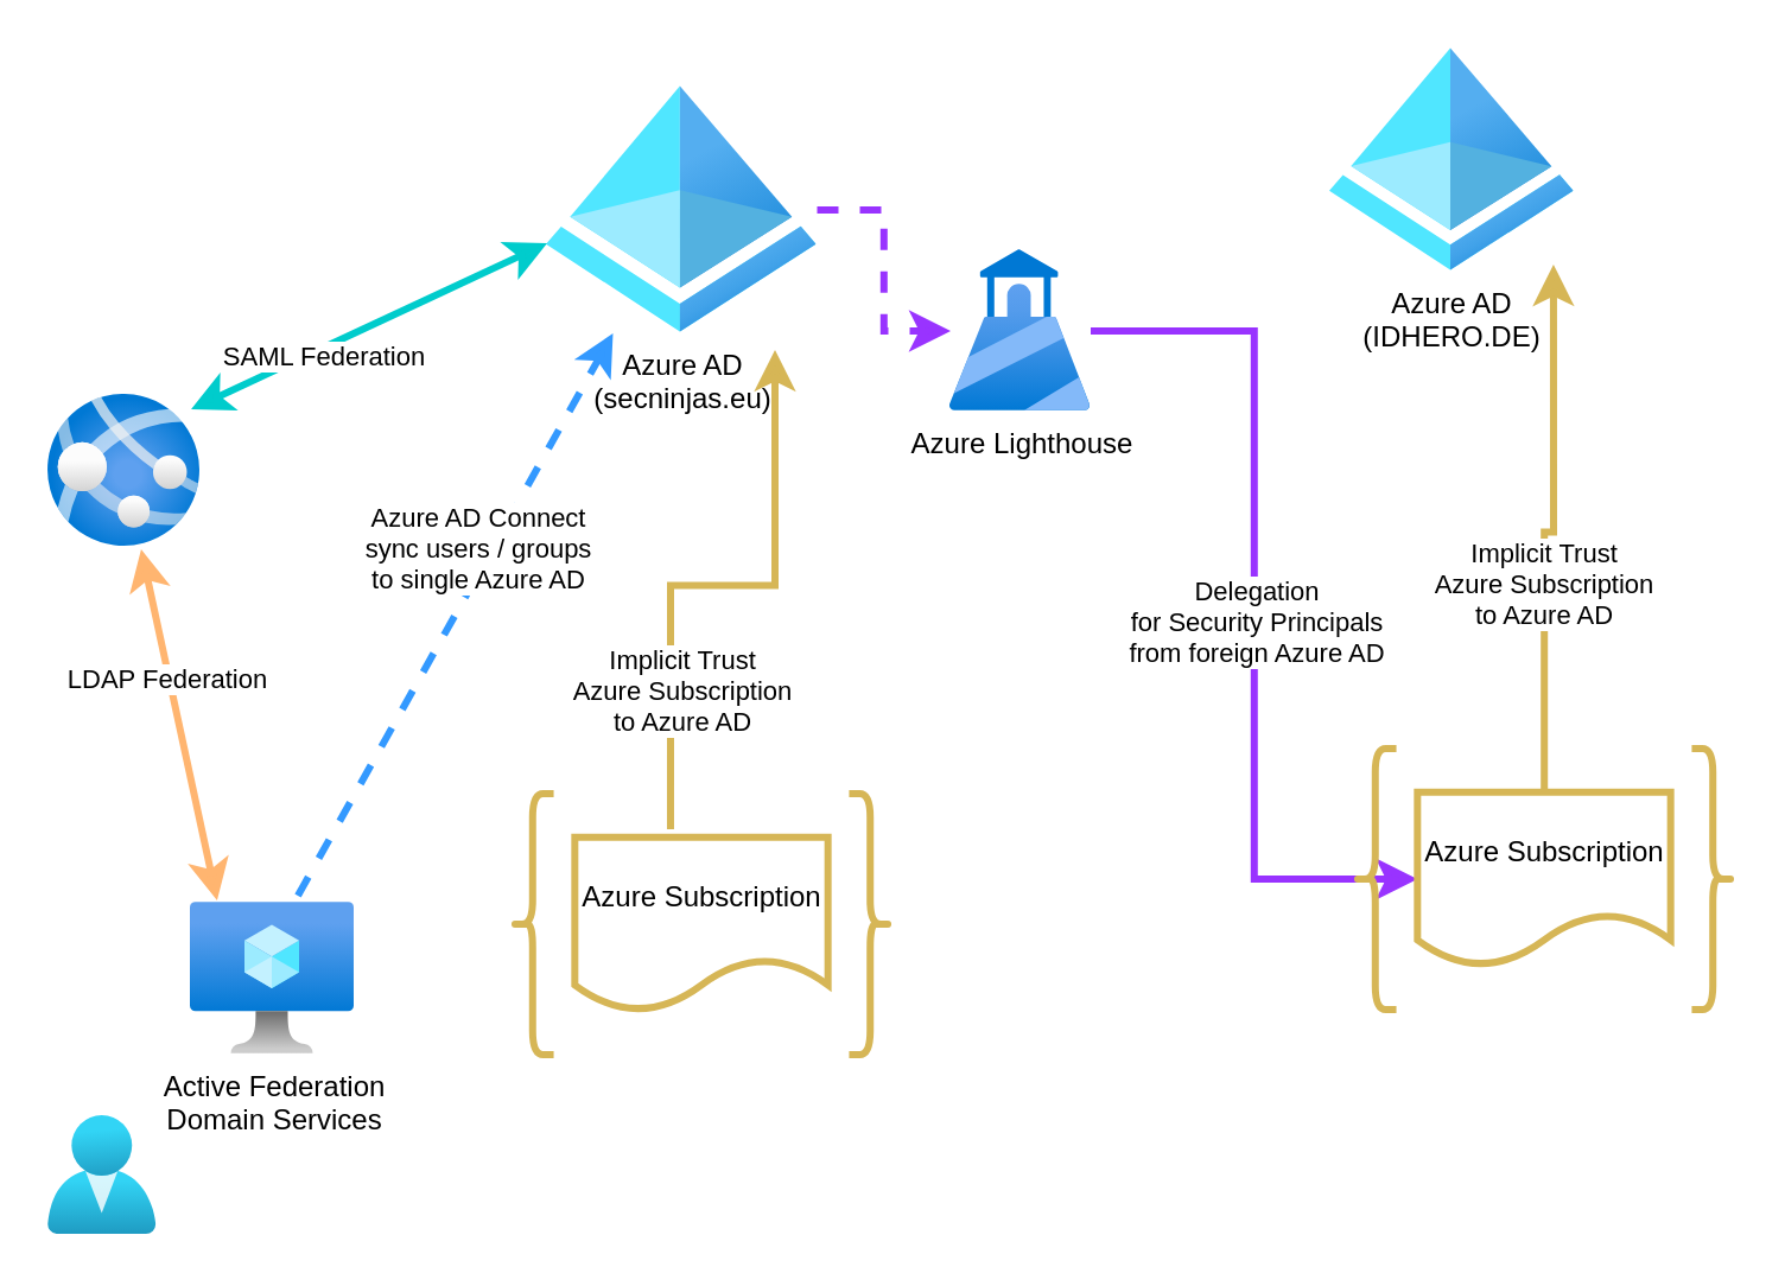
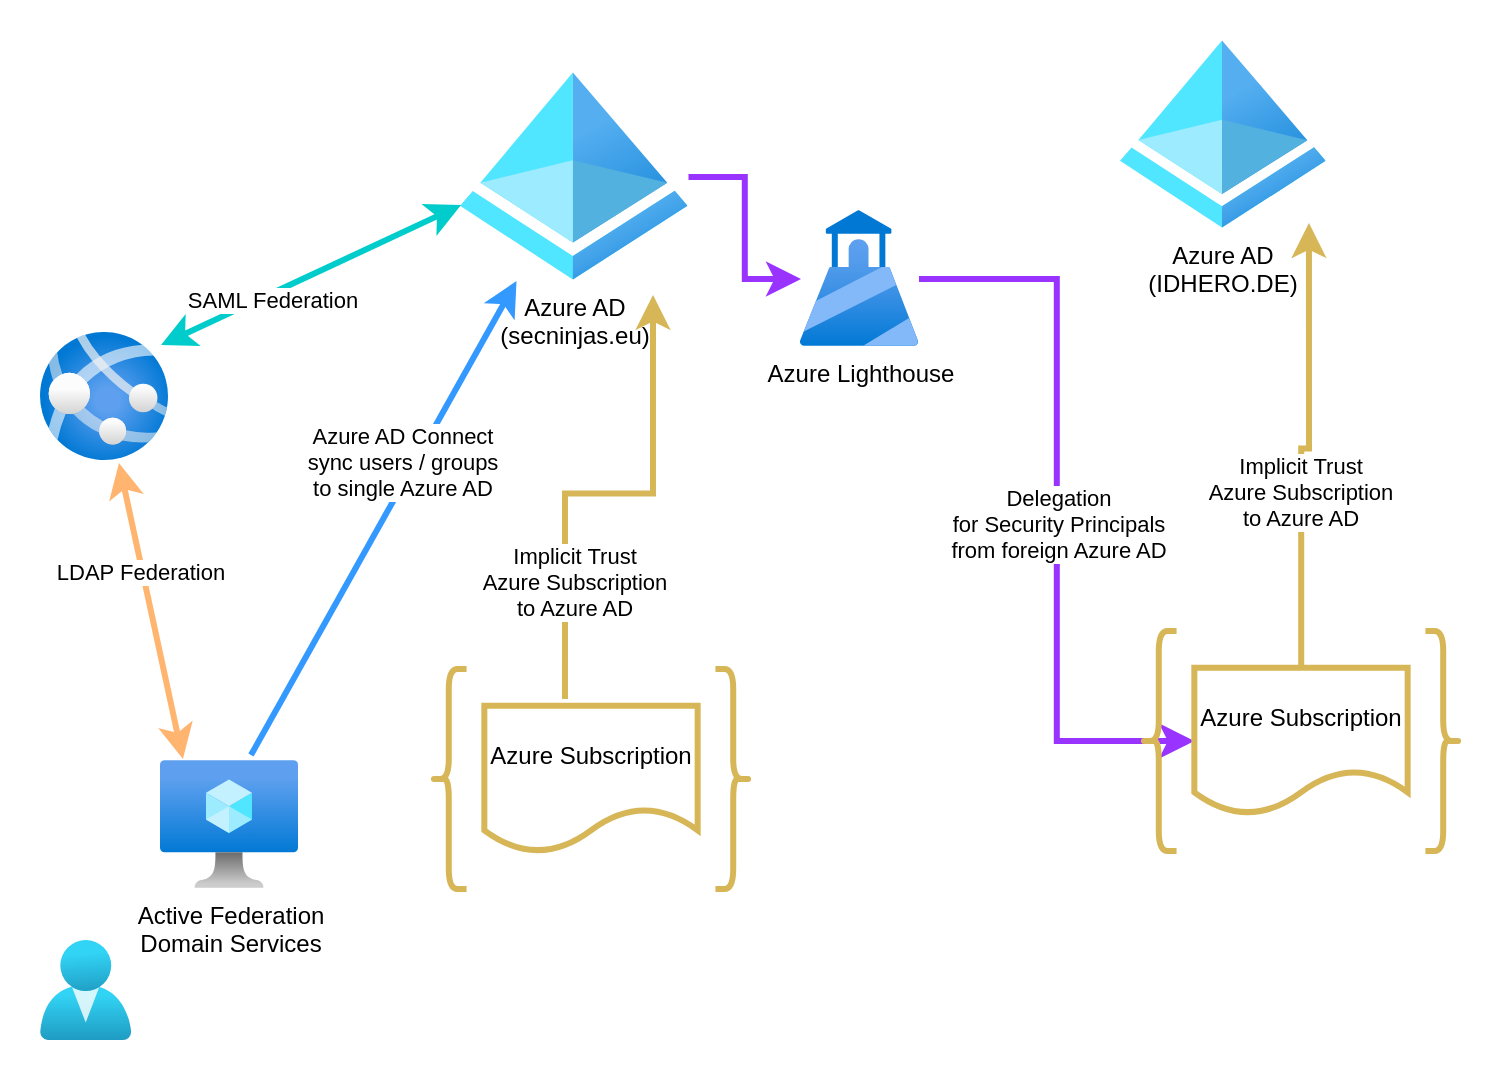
- <mxCell id="2" style="edgeStyle=orthogonalEdgeStyle;rounded=0;orthogonalLoop=1;jettySize=auto;html=1;startArrow=none;startFill=0;endArrow=classic;endFill=1;startSize=8;endSize=8;strokeWidth=3;strokeColor=#9933FF;dashed=1;" edge="1" parent="1" source="3" target="7"><mxGeometry relative="1" as="geometry" /></mxCell>
+ <mxCell id="2" style="edgeStyle=orthogonalEdgeStyle;rounded=0;orthogonalLoop=1;jettySize=auto;html=1;startArrow=none;startFill=0;endArrow=classic;endFill=1;startSize=8;endSize=8;strokeWidth=3;strokeColor=#9933FF;" edge="1" parent="1" source="3" target="7"><mxGeometry relative="1" as="geometry" /></mxCell>
- <mxCell id="15" value="" style="endArrow=classic;startArrow=none;html=1;exitX=0.652;exitY=-0.047;exitDx=0;exitDy=0;exitPerimeter=0;endSize=8;startSize=8;strokeWidth=3;endFill=1;startFill=0;strokeColor=#3399FF;dashed=1;" edge="1" parent="1" source="10" target="3"><mxGeometry width="50" height="50" relative="1" as="geometry"><mxPoint x="100.032" y="192.016" as="sourcePoint" /><mxPoint x="240" y="119.026" as="targetPoint" /><Array as="points" /></mxGeometry></mxCell>
+ <mxCell id="15" value="" style="endArrow=classic;startArrow=none;html=1;exitX=0.652;exitY=-0.047;exitDx=0;exitDy=0;exitPerimeter=0;endSize=8;startSize=8;strokeWidth=3;endFill=1;startFill=0;strokeColor=#3399FF;" edge="1" parent="1" source="10" target="3"><mxGeometry width="50" height="50" relative="1" as="geometry"><mxPoint x="100.032" y="192.016" as="sourcePoint" /><mxPoint x="240" y="119.026" as="targetPoint" /><Array as="points" /></mxGeometry></mxCell>
